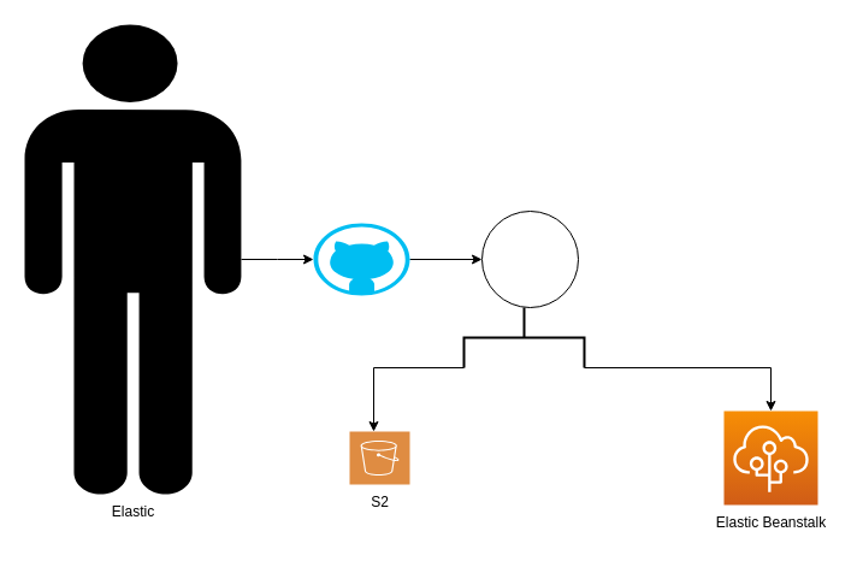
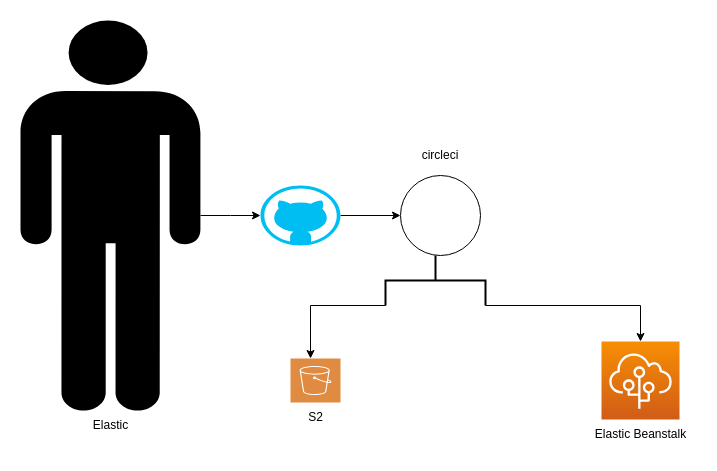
+ <mxCell id="8" value="circleci" style="text;html=1;strokeColor=none;fillColor=none;align=center;verticalAlign=middle;whiteSpace=wrap;rounded=0;" vertex="1" parent="1"><mxGeometry x="410" y="140" width="60" height="30" as="geometry" /></mxCell>
